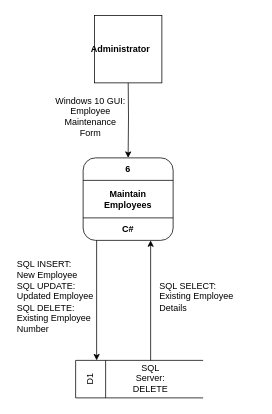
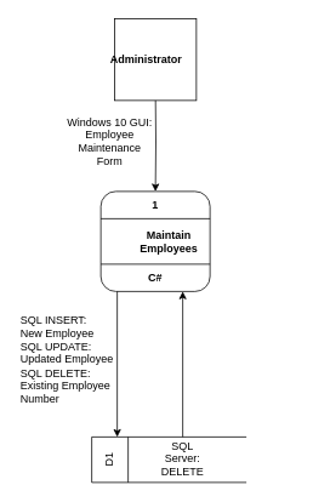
- <mxCell id="18" value="6" style="text;html=1;strokeColor=none;fillColor=none;align=center;verticalAlign=middle;whiteSpace=wrap;rounded=0;fontStyle=1" vertex="1" parent="1"><mxGeometry x="140" y="210" width="60" height="30" as="geometry" /></mxCell>
+ <mxCell id="18" value="1" style="text;html=1;strokeColor=none;fillColor=none;align=center;verticalAlign=middle;whiteSpace=wrap;rounded=0;fontStyle=1" vertex="1" parent="1"><mxGeometry x="140" y="210" width="60" height="30" as="geometry" /></mxCell>
- <mxCell id="6" value="Maintain Employees" style="text;html=1;strokeColor=none;fillColor=none;align=center;verticalAlign=middle;whiteSpace=wrap;rounded=0;fontStyle=1" parent="1" vertex="1"><mxGeometry x="140" y="250" width="60" height="30" as="geometry" /></mxCell>
+ <mxCell id="6" value="Maintain Employees" style="text;html=1;strokeColor=none;fillColor=none;align=center;verticalAlign=middle;whiteSpace=wrap;rounded=0;fontStyle=1" parent="1" vertex="1"><mxGeometry x="155" y="250" width="60" height="30" as="geometry" /></mxCell>
- <mxCell id="21" value="SQL SELECT:&lt;br&gt;Existing Employee Details" style="text;html=1;strokeColor=none;fillColor=none;align=left;verticalAlign=middle;whiteSpace=wrap;rounded=0;" vertex="1" parent="1"><mxGeometry x="210" y="380" width="130" height="30" as="geometry" /></mxCell>
